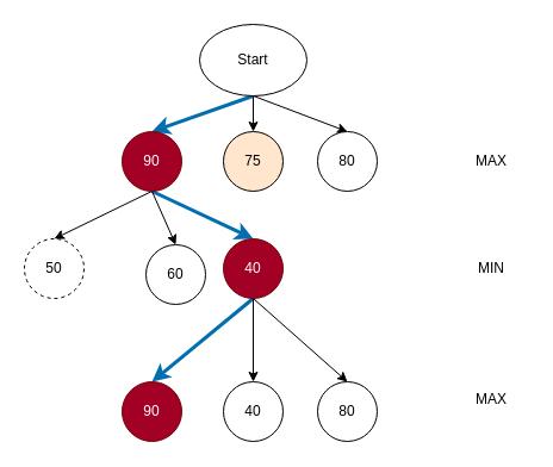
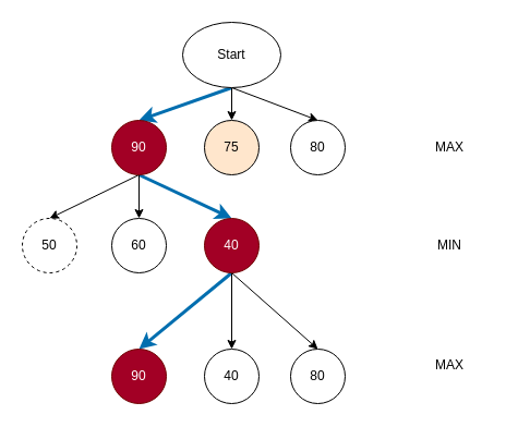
- <mxCell id="17" value="60" style="ellipse;whiteSpace=wrap;html=1;aspect=fixed;" vertex="1" parent="1"><mxGeometry x="122" y="205" width="50" height="50" as="geometry" /></mxCell>
+ <mxCell id="17" value="60" style="ellipse;whiteSpace=wrap;html=1;aspect=fixed;" vertex="1" parent="1"><mxGeometry x="102" y="200" width="50" height="50" as="geometry" /></mxCell>
